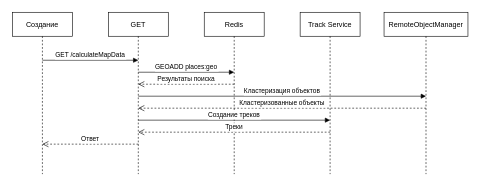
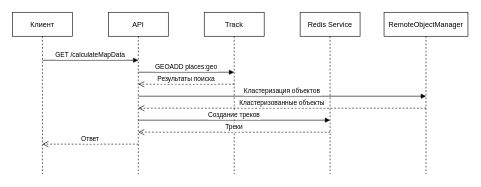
- <mxCell id="2" value="Создание" style="shape=umlLifeline;perimeter=lifelinePerimeter;container=1;collapsible=0;recursiveResize=0;rounded=0;shadow=0;strokeWidth=1;fillColor=#ffffff;strokeColor=#000000;fontColor=#000000;" parent="1" vertex="1"><mxGeometry x="20" y="20" width="100" height="270" as="geometry" /></mxCell>
+ <mxCell id="2" value="Клиент" style="shape=umlLifeline;perimeter=lifelinePerimeter;container=1;collapsible=0;recursiveResize=0;rounded=0;shadow=0;strokeWidth=1;fillColor=#ffffff;strokeColor=#000000;fontColor=#000000;" parent="1" vertex="1"><mxGeometry x="20" y="20" width="100" height="270" as="geometry" /></mxCell>
- <mxCell id="3" value="GET" style="shape=umlLifeline;perimeter=lifelinePerimeter;container=1;collapsible=0;recursiveResize=0;rounded=0;shadow=0;strokeWidth=1;fillColor=#ffffff;strokeColor=#000000;fontColor=#000000;" parent="1" vertex="1"><mxGeometry x="180" y="20" width="100" height="270" as="geometry" /></mxCell>
+ <mxCell id="3" value="API" style="shape=umlLifeline;perimeter=lifelinePerimeter;container=1;collapsible=0;recursiveResize=0;rounded=0;shadow=0;strokeWidth=1;fillColor=#ffffff;strokeColor=#000000;fontColor=#000000;" parent="1" vertex="1"><mxGeometry x="180" y="20" width="100" height="270" as="geometry" /></mxCell>
- <mxCell id="4" value="Redis" style="shape=umlLifeline;perimeter=lifelinePerimeter;container=1;collapsible=0;recursiveResize=0;rounded=0;shadow=0;strokeWidth=1;fillColor=#ffffff;strokeColor=#000000;fontColor=#000000;" parent="1" vertex="1"><mxGeometry x="340" y="20" width="100" height="270" as="geometry" /></mxCell>
+ <mxCell id="4" value="Track" style="shape=umlLifeline;perimeter=lifelinePerimeter;container=1;collapsible=0;recursiveResize=0;rounded=0;shadow=0;strokeWidth=1;fillColor=#ffffff;strokeColor=#000000;fontColor=#000000;" parent="1" vertex="1"><mxGeometry x="340" y="20" width="100" height="270" as="geometry" /></mxCell>
- <mxCell id="5" value="Track Service" style="shape=umlLifeline;perimeter=lifelinePerimeter;container=1;collapsible=0;recursiveResize=0;rounded=0;shadow=0;strokeWidth=1;fillColor=#ffffff;strokeColor=#000000;fontColor=#000000;" parent="1" vertex="1"><mxGeometry x="500" y="20" width="100" height="270" as="geometry" /></mxCell>
+ <mxCell id="5" value="Redis Service" style="shape=umlLifeline;perimeter=lifelinePerimeter;container=1;collapsible=0;recursiveResize=0;rounded=0;shadow=0;strokeWidth=1;fillColor=#ffffff;strokeColor=#000000;fontColor=#000000;" parent="1" vertex="1"><mxGeometry x="500" y="20" width="100" height="270" as="geometry" /></mxCell>
